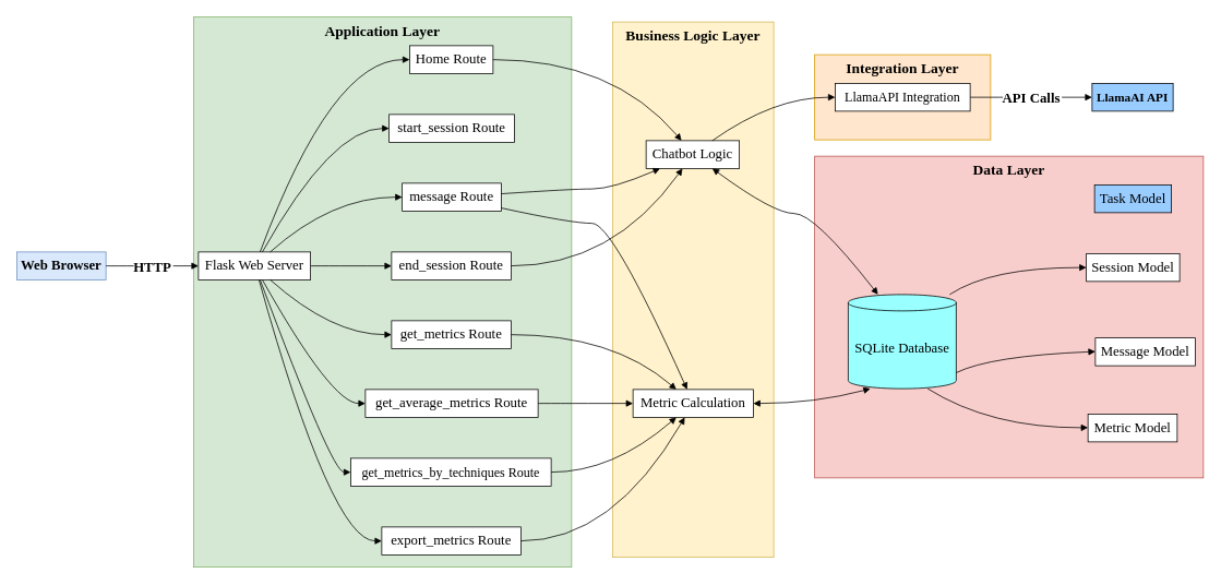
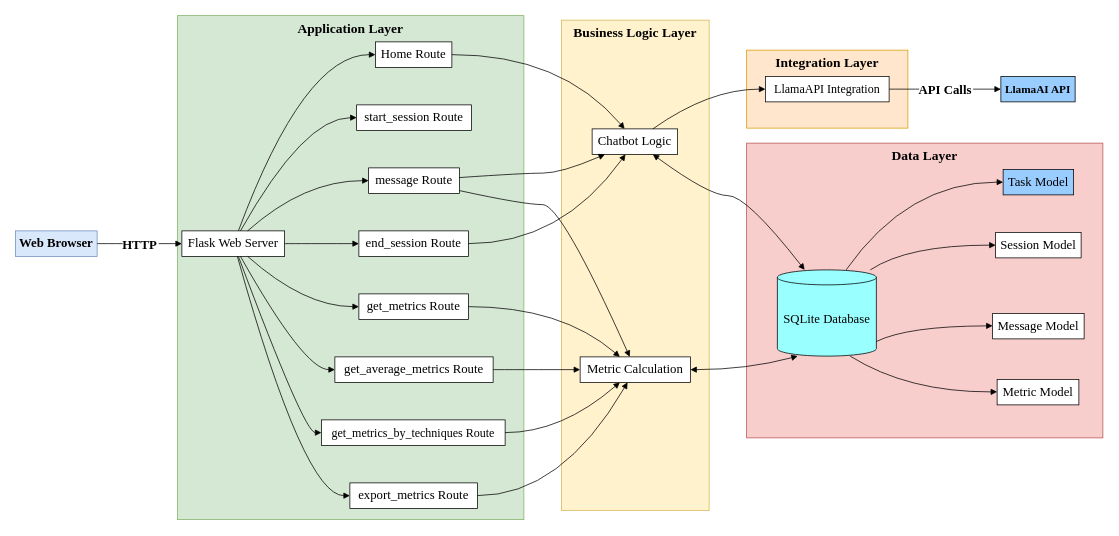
+ <mxCell id="43" value="" style="curved=1;startArrow=none;endArrow=block;exitX=0.69;exitY=0.01;entryX=0;entryY=0.5;rounded=0;strokeWidth=1;fontFamily=Lucida Console;fontSize=17;fontStyle=1" edge="1" parent="1" source="3" target="4"><mxGeometry relative="1" as="geometry"><Array as="points"><mxPoint x="1210" y="242" /></Array></mxGeometry></mxCell>
- <mxCell id="6" value="Message Model" style="whiteSpace=wrap;strokeWidth=1;fontFamily=Lucida Console;fontSize=17;fontStyle=0" vertex="1" parent="1"><mxGeometry x="1338" y="412" width="122" height="34" as="geometry" /></mxCell>
+ <mxCell id="6" value="Message Model" style="whiteSpace=wrap;strokeWidth=1;fontFamily=Lucida Console;fontSize=17;fontStyle=0" vertex="1" parent="1"><mxGeometry x="1323" y="417" width="122" height="34" as="geometry" /></mxCell>
